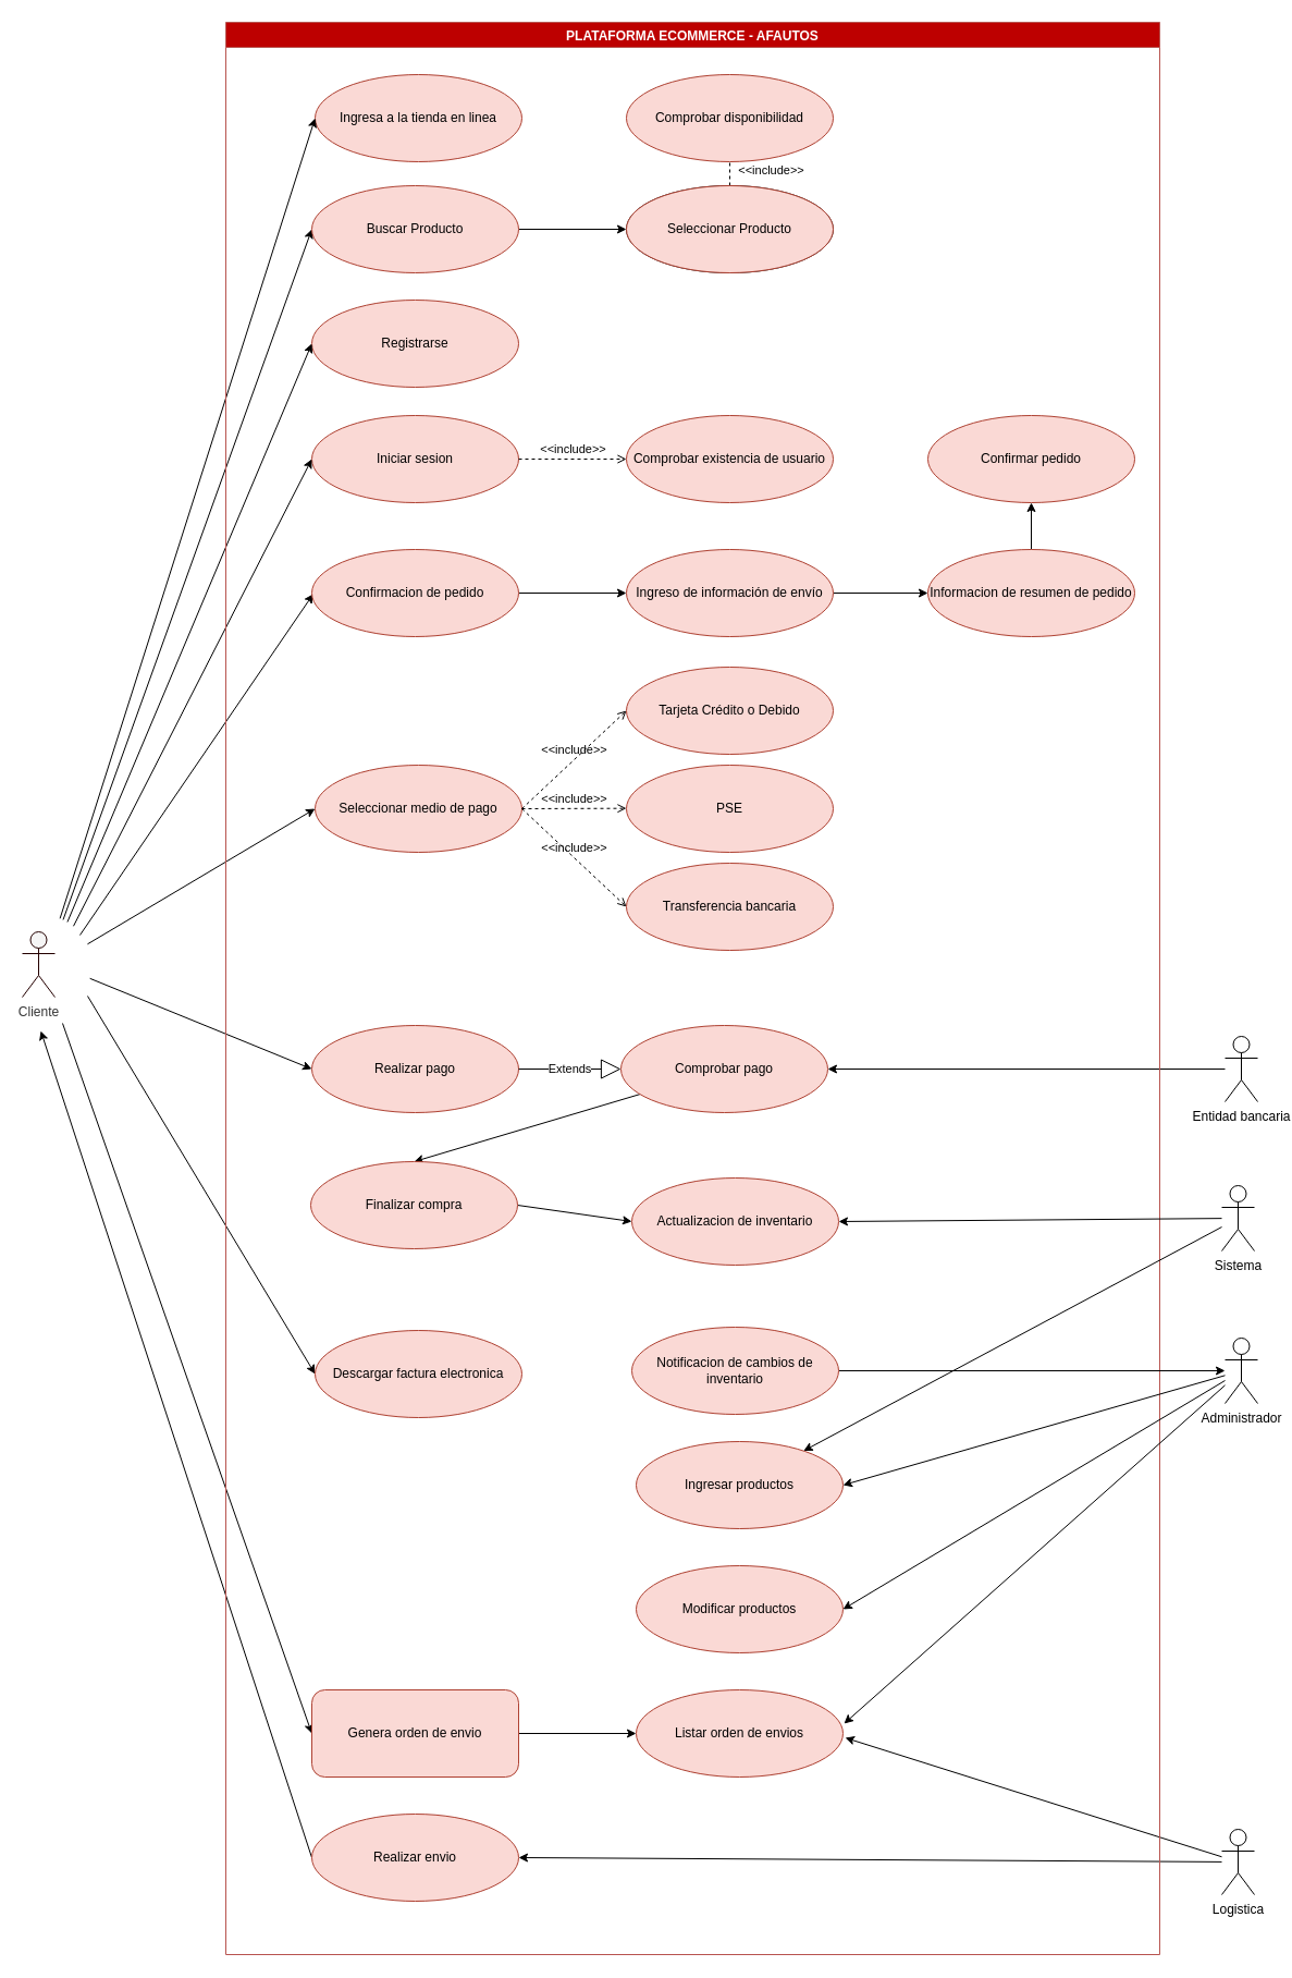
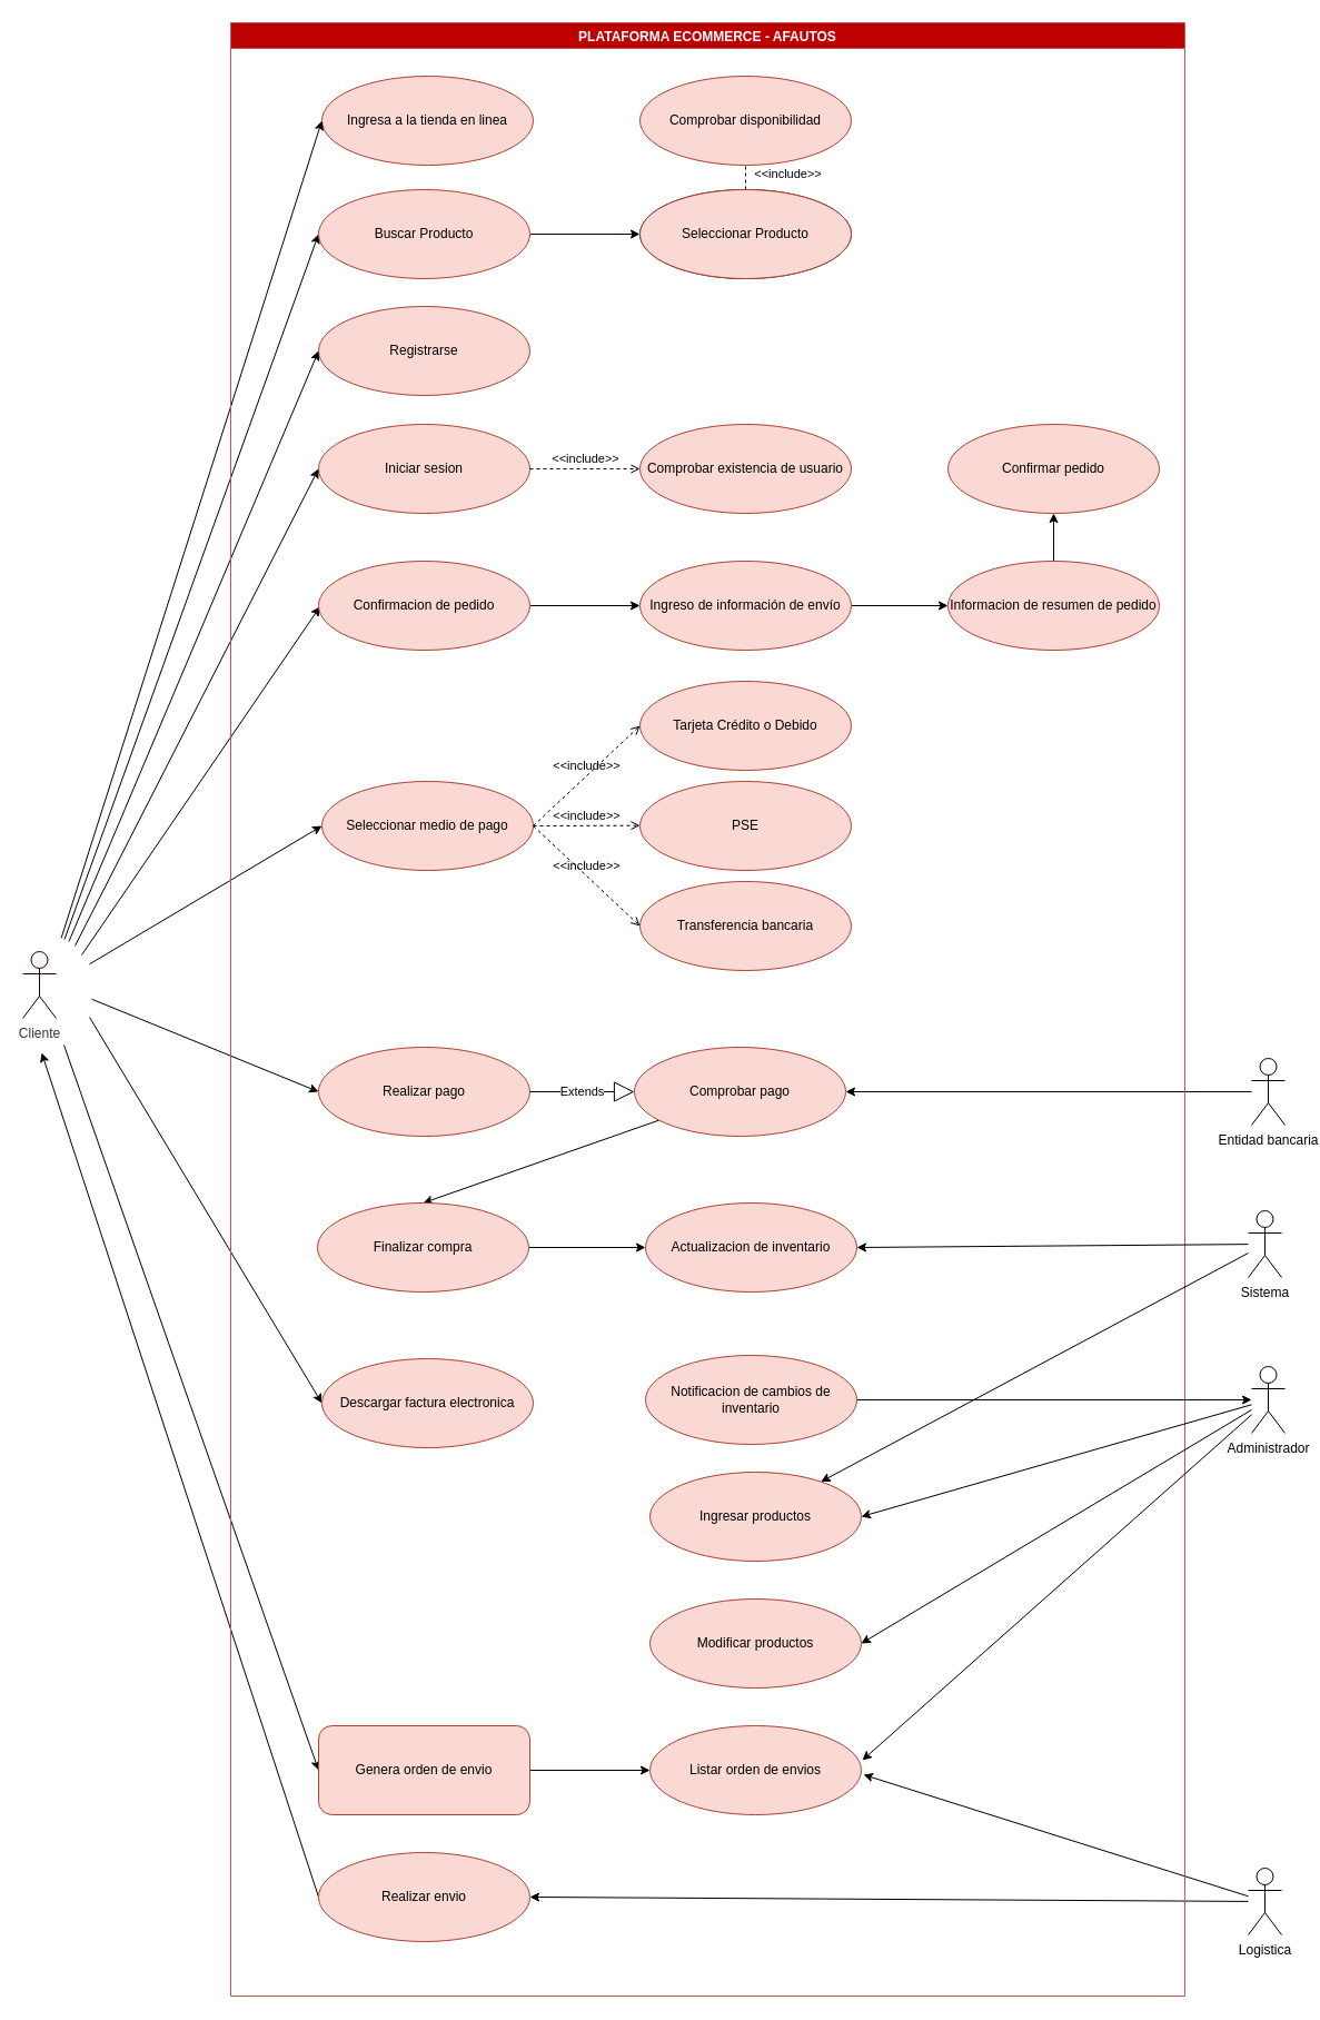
- <mxCell id="62" value="Finalizar compra" style="ellipse;whiteSpace=wrap;html=1;fillColor=#fad9d5;strokeColor=#ae4132;" vertex="1" parent="1"><mxGeometry x="285" y="1066" width="190" height="80" as="geometry" /></mxCell>
+ <mxCell id="62" value="Finalizar compra" style="ellipse;whiteSpace=wrap;html=1;fillColor=#fad9d5;strokeColor=#ae4132;" vertex="1" parent="1"><mxGeometry x="285" y="1081" width="190" height="80" as="geometry" /></mxCell>
